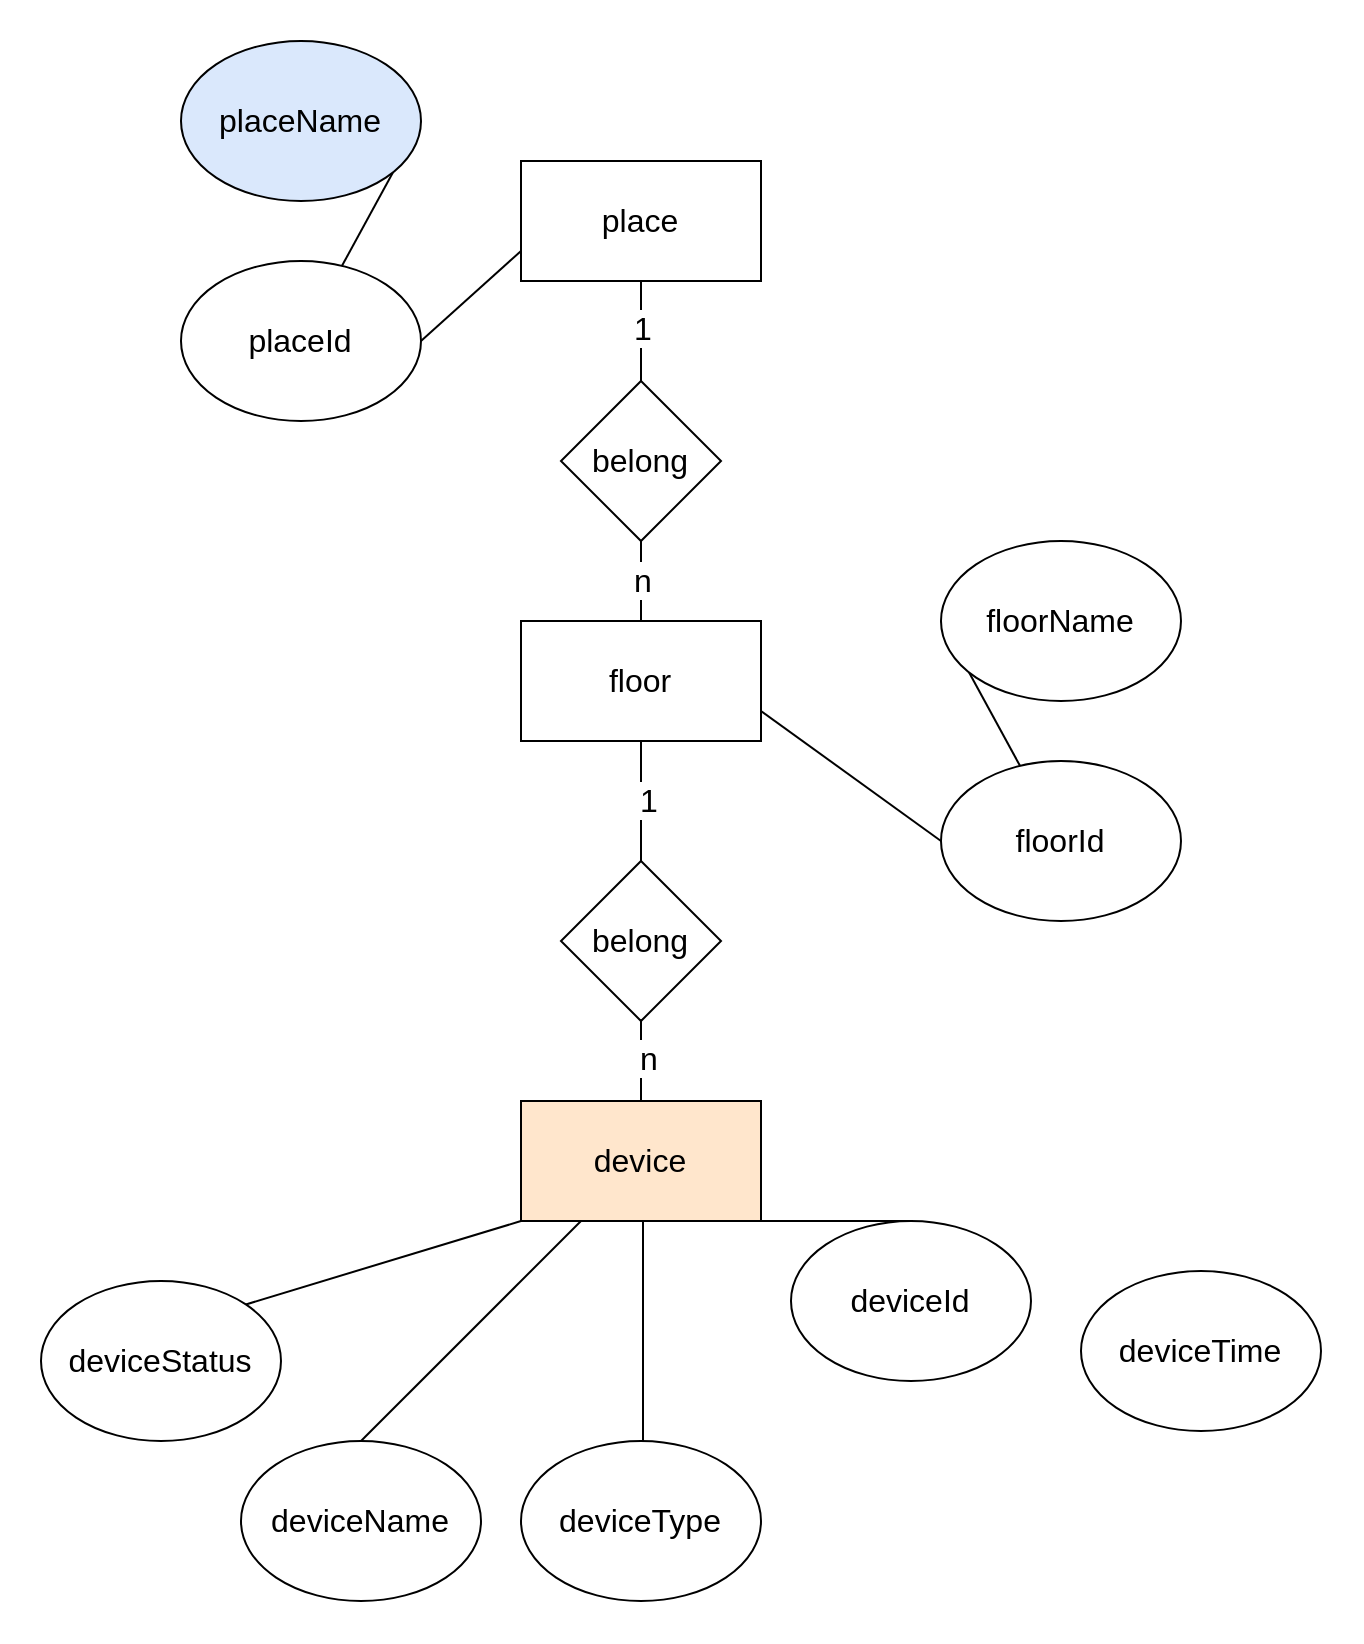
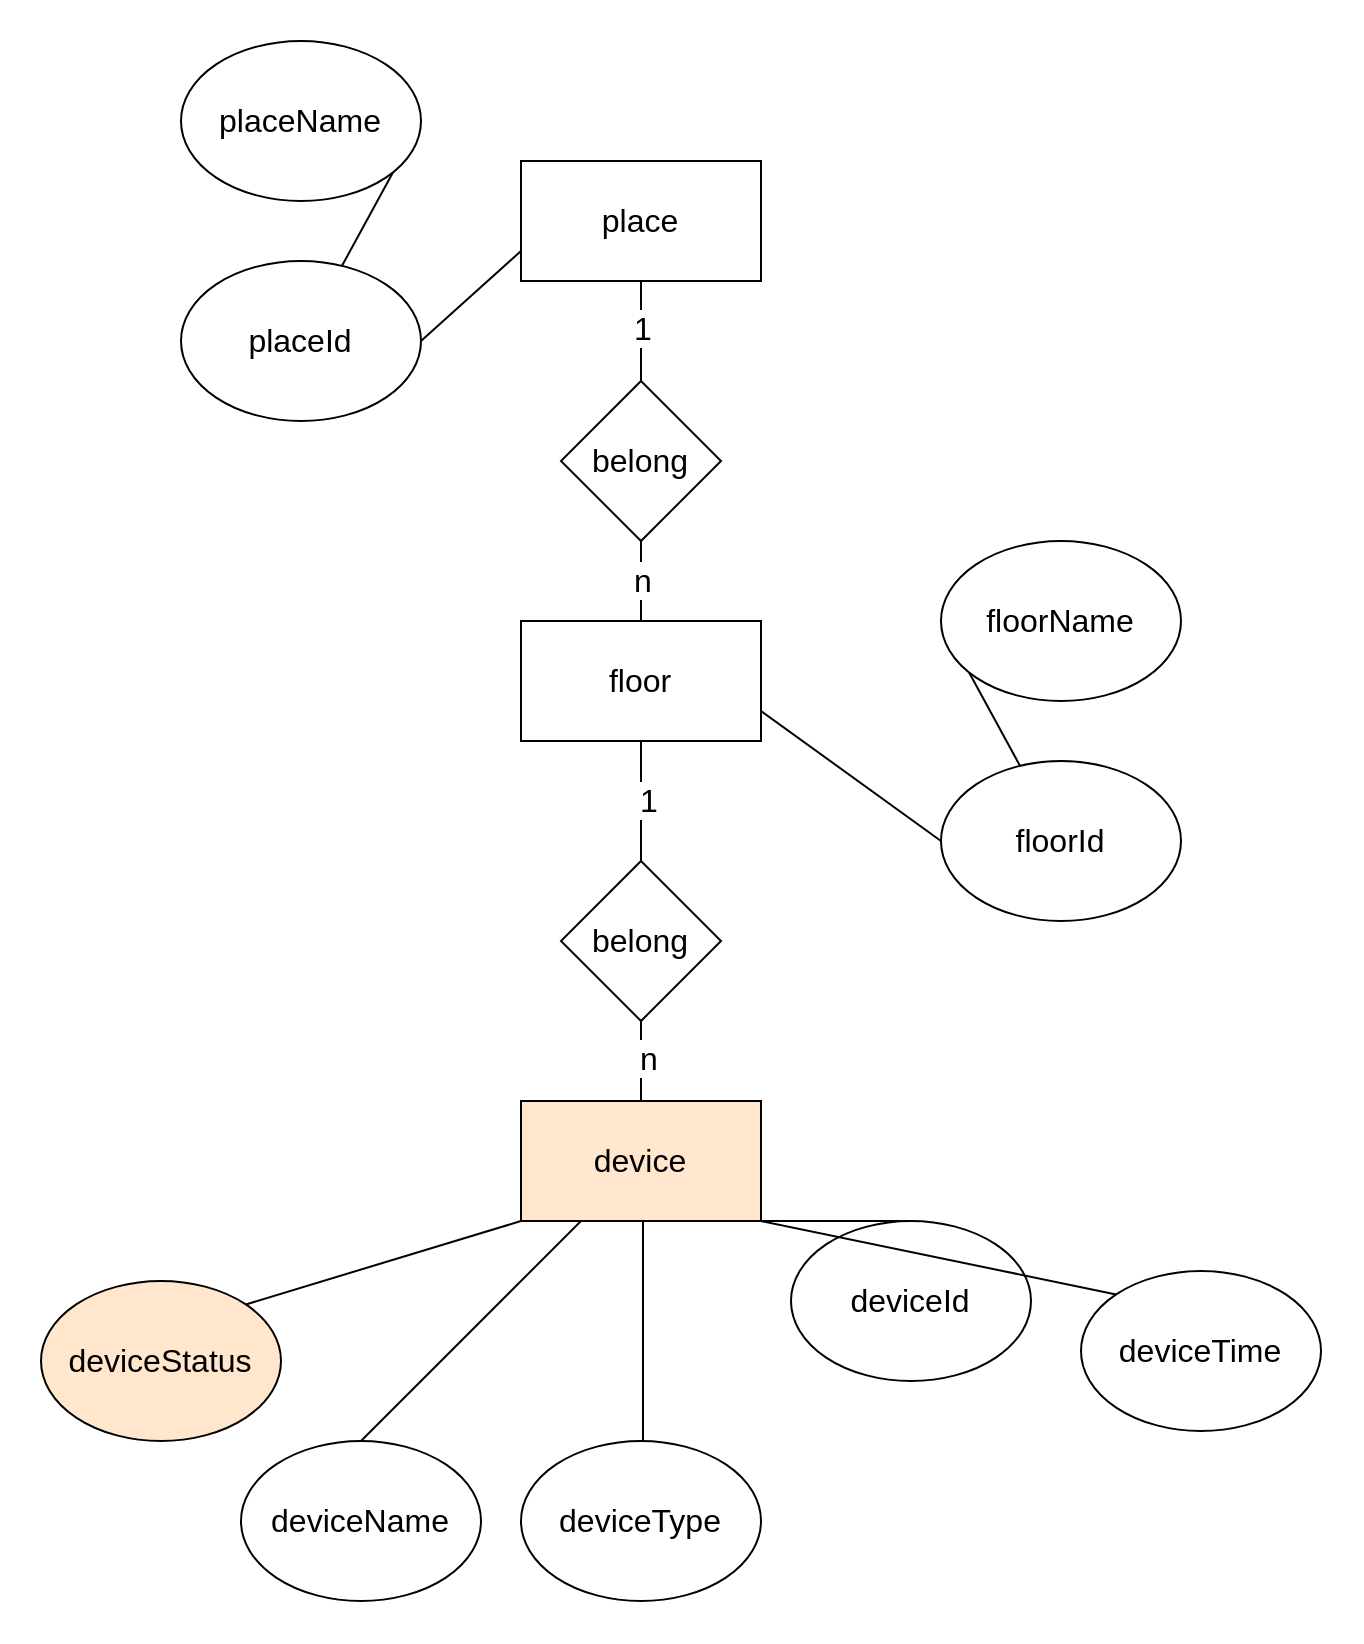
- <mxCell id="27" value="placeName" style="ellipse;whiteSpace=wrap;html=1;fontSize=16;fillColor=#dae8fc;" vertex="1" parent="1"><mxGeometry x="90" y="20" width="120" height="80" as="geometry" /></mxCell>
+ <mxCell id="27" value="placeName" style="ellipse;whiteSpace=wrap;html=1;fontSize=16;" vertex="1" parent="1"><mxGeometry x="90" y="20" width="120" height="80" as="geometry" /></mxCell>
+ <mxCell id="10" style="edgeStyle=none;curved=1;rounded=0;orthogonalLoop=1;jettySize=auto;html=1;exitX=0;exitY=0;exitDx=0;exitDy=0;entryX=1;entryY=1;entryDx=0;entryDy=0;fontSize=12;startSize=8;endSize=8;endArrow=none;endFill=0;" edge="1" parent="1" source="11" target="3"><mxGeometry relative="1" as="geometry" /></mxCell>
- <mxCell id="5" value="deviceStatus" style="ellipse;whiteSpace=wrap;html=1;fontSize=16;" vertex="1" parent="1"><mxGeometry x="20" y="640" width="120" height="80" as="geometry" /></mxCell>
+ <mxCell id="5" value="deviceStatus" style="ellipse;whiteSpace=wrap;html=1;fontSize=16;fillColor=#ffe6cc;" vertex="1" parent="1"><mxGeometry x="20" y="640" width="120" height="80" as="geometry" /></mxCell>
